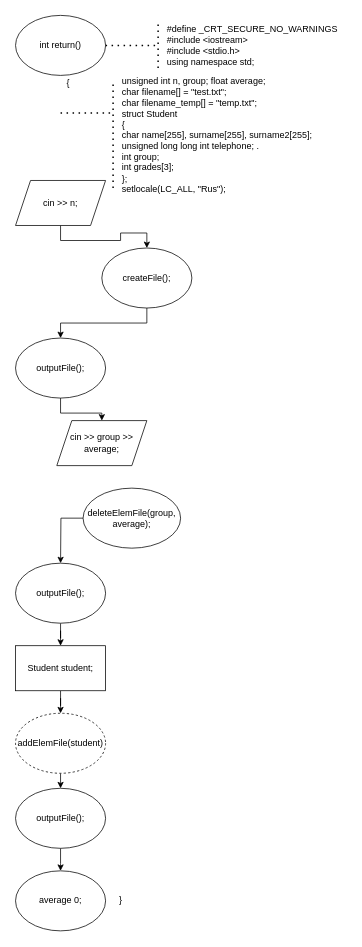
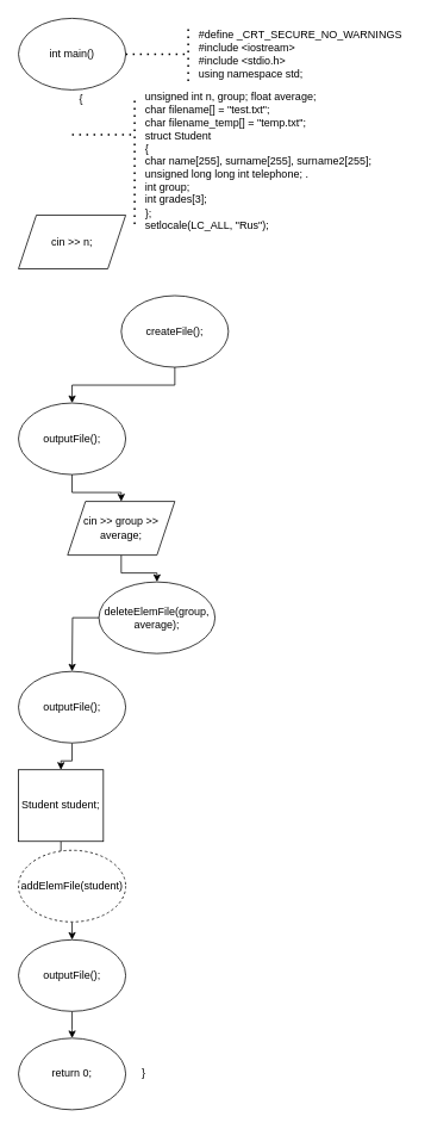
- <mxCell id="2" value="int return()" style="ellipse;whiteSpace=wrap;html=1;" vertex="1" parent="1"><mxGeometry x="20" y="20" width="120" height="80" as="geometry" /></mxCell>
+ <mxCell id="2" value="int main()" style="ellipse;whiteSpace=wrap;html=1;" vertex="1" parent="1"><mxGeometry x="20" y="20" width="120" height="80" as="geometry" /></mxCell>
- <mxCell id="13" style="edgeStyle=orthogonalEdgeStyle;rounded=0;orthogonalLoop=1;jettySize=auto;html=1;entryX=0.5;entryY=0;entryDx=0;entryDy=0;" edge="1" parent="1" source="14" target="10"><mxGeometry relative="1" as="geometry" /></mxCell>
+ <mxCell id="15" style="edgeStyle=orthogonalEdgeStyle;rounded=0;orthogonalLoop=1;jettySize=auto;html=1;" edge="1" parent="1" source="16" target="18"><mxGeometry relative="1" as="geometry"><mxPoint x="80" y="650" as="targetPoint" /></mxGeometry></mxCell>
- <mxCell id="22" value="Student student;" style="rounded=0;whiteSpace=wrap;html=1;" vertex="1" parent="1"><mxGeometry x="20" y="860" width="120" height="60" as="geometry" /></mxCell>
+ <mxCell id="22" value="Student student;" style="rounded=0;whiteSpace=wrap;html=1;" vertex="1" parent="1"><mxGeometry x="20" y="860" width="95" height="80" as="geometry" /></mxCell>
- <mxCell id="27" value="average 0;" style="ellipse;whiteSpace=wrap;html=1;" vertex="1" parent="1"><mxGeometry x="20" y="1160" width="120" height="80" as="geometry" /></mxCell>
+ <mxCell id="27" value="return 0;" style="ellipse;whiteSpace=wrap;html=1;" vertex="1" parent="1"><mxGeometry x="20" y="1160" width="120" height="80" as="geometry" /></mxCell>
